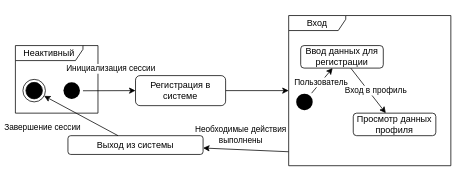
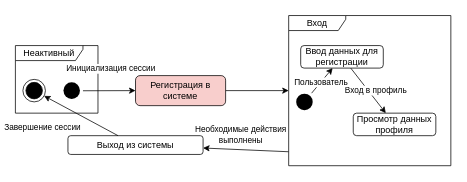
- <mxCell id="4" value="Регистрация в системе" style="rounded=1;whiteSpace=wrap;html=1;" parent="1" vertex="1"><mxGeometry x="180" y="100" width="120" height="40" as="geometry" /></mxCell>
+ <mxCell id="4" value="Регистрация в системе" style="rounded=1;whiteSpace=wrap;html=1;fillColor=#f8cecc;" parent="1" vertex="1"><mxGeometry x="180" y="100" width="120" height="40" as="geometry" /></mxCell>
